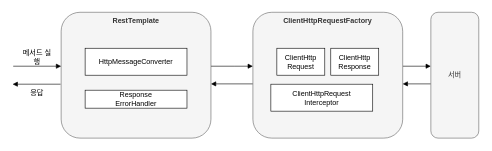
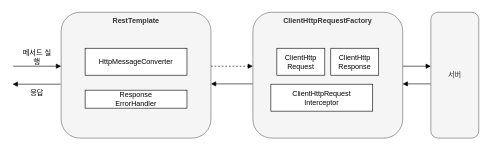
- <mxCell id="5" style="edgeStyle=orthogonalEdgeStyle;rounded=0;orthogonalLoop=1;jettySize=auto;html=1;endArrow=block;endFill=1;" edge="1" parent="1" source="6" target="4"><mxGeometry relative="1" as="geometry"><Array as="points"><mxPoint x="391" y="110" /><mxPoint x="391" y="110" /></Array></mxGeometry></mxCell>
+ <mxCell id="5" style="edgeStyle=orthogonalEdgeStyle;rounded=0;orthogonalLoop=1;jettySize=auto;html=1;endArrow=block;endFill=1;dashed=1;" edge="1" parent="1" source="6" target="4"><mxGeometry relative="1" as="geometry"><Array as="points"><mxPoint x="391" y="110" /><mxPoint x="391" y="110" /></Array></mxGeometry></mxCell>
